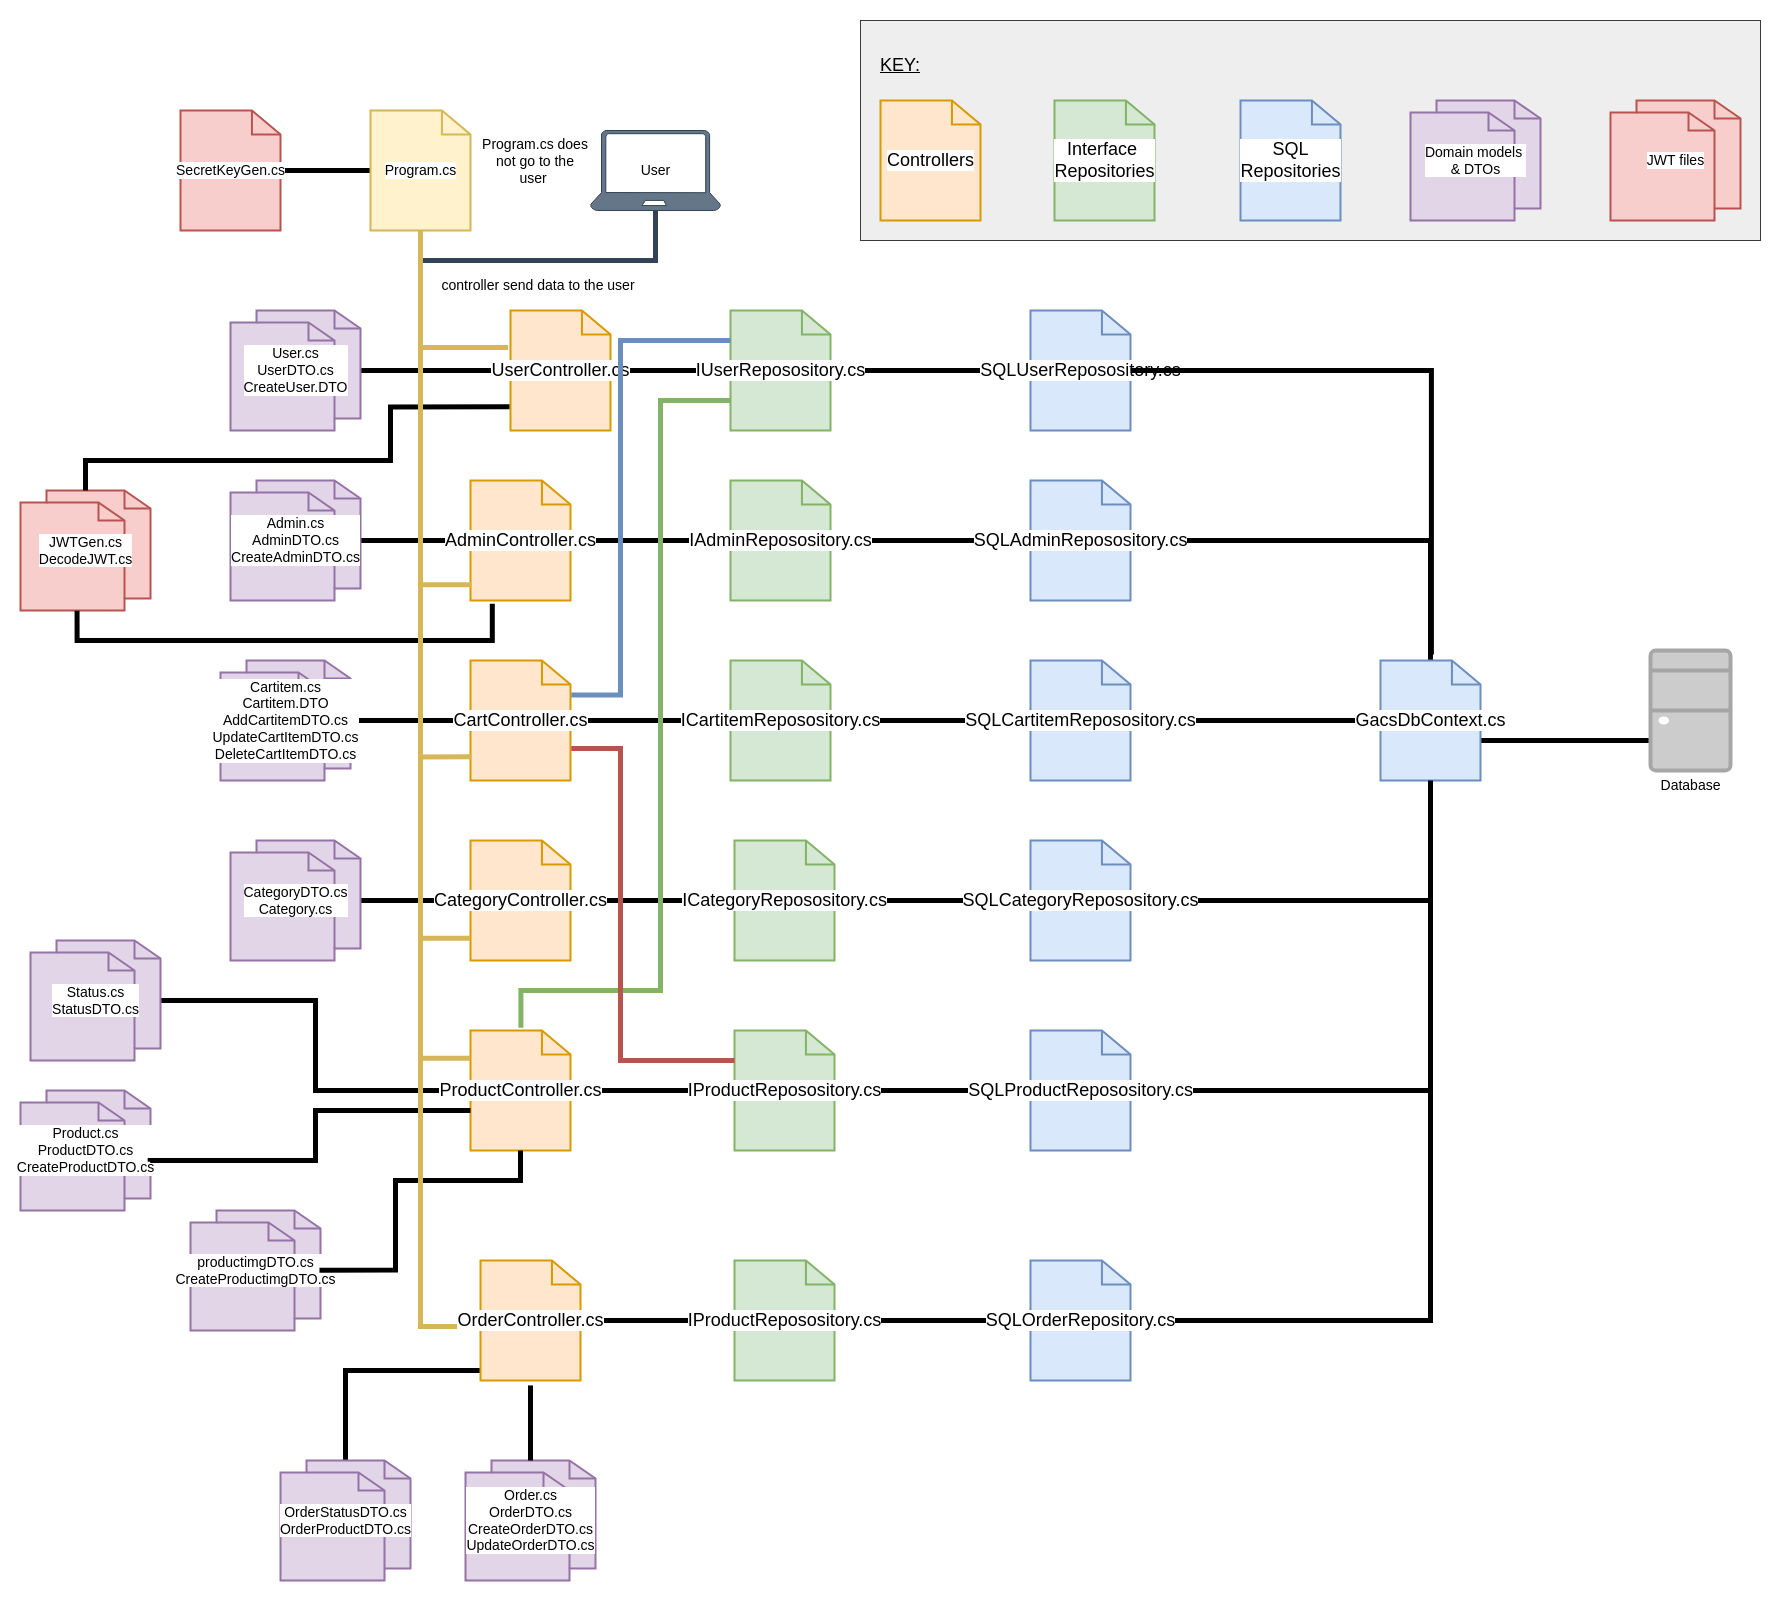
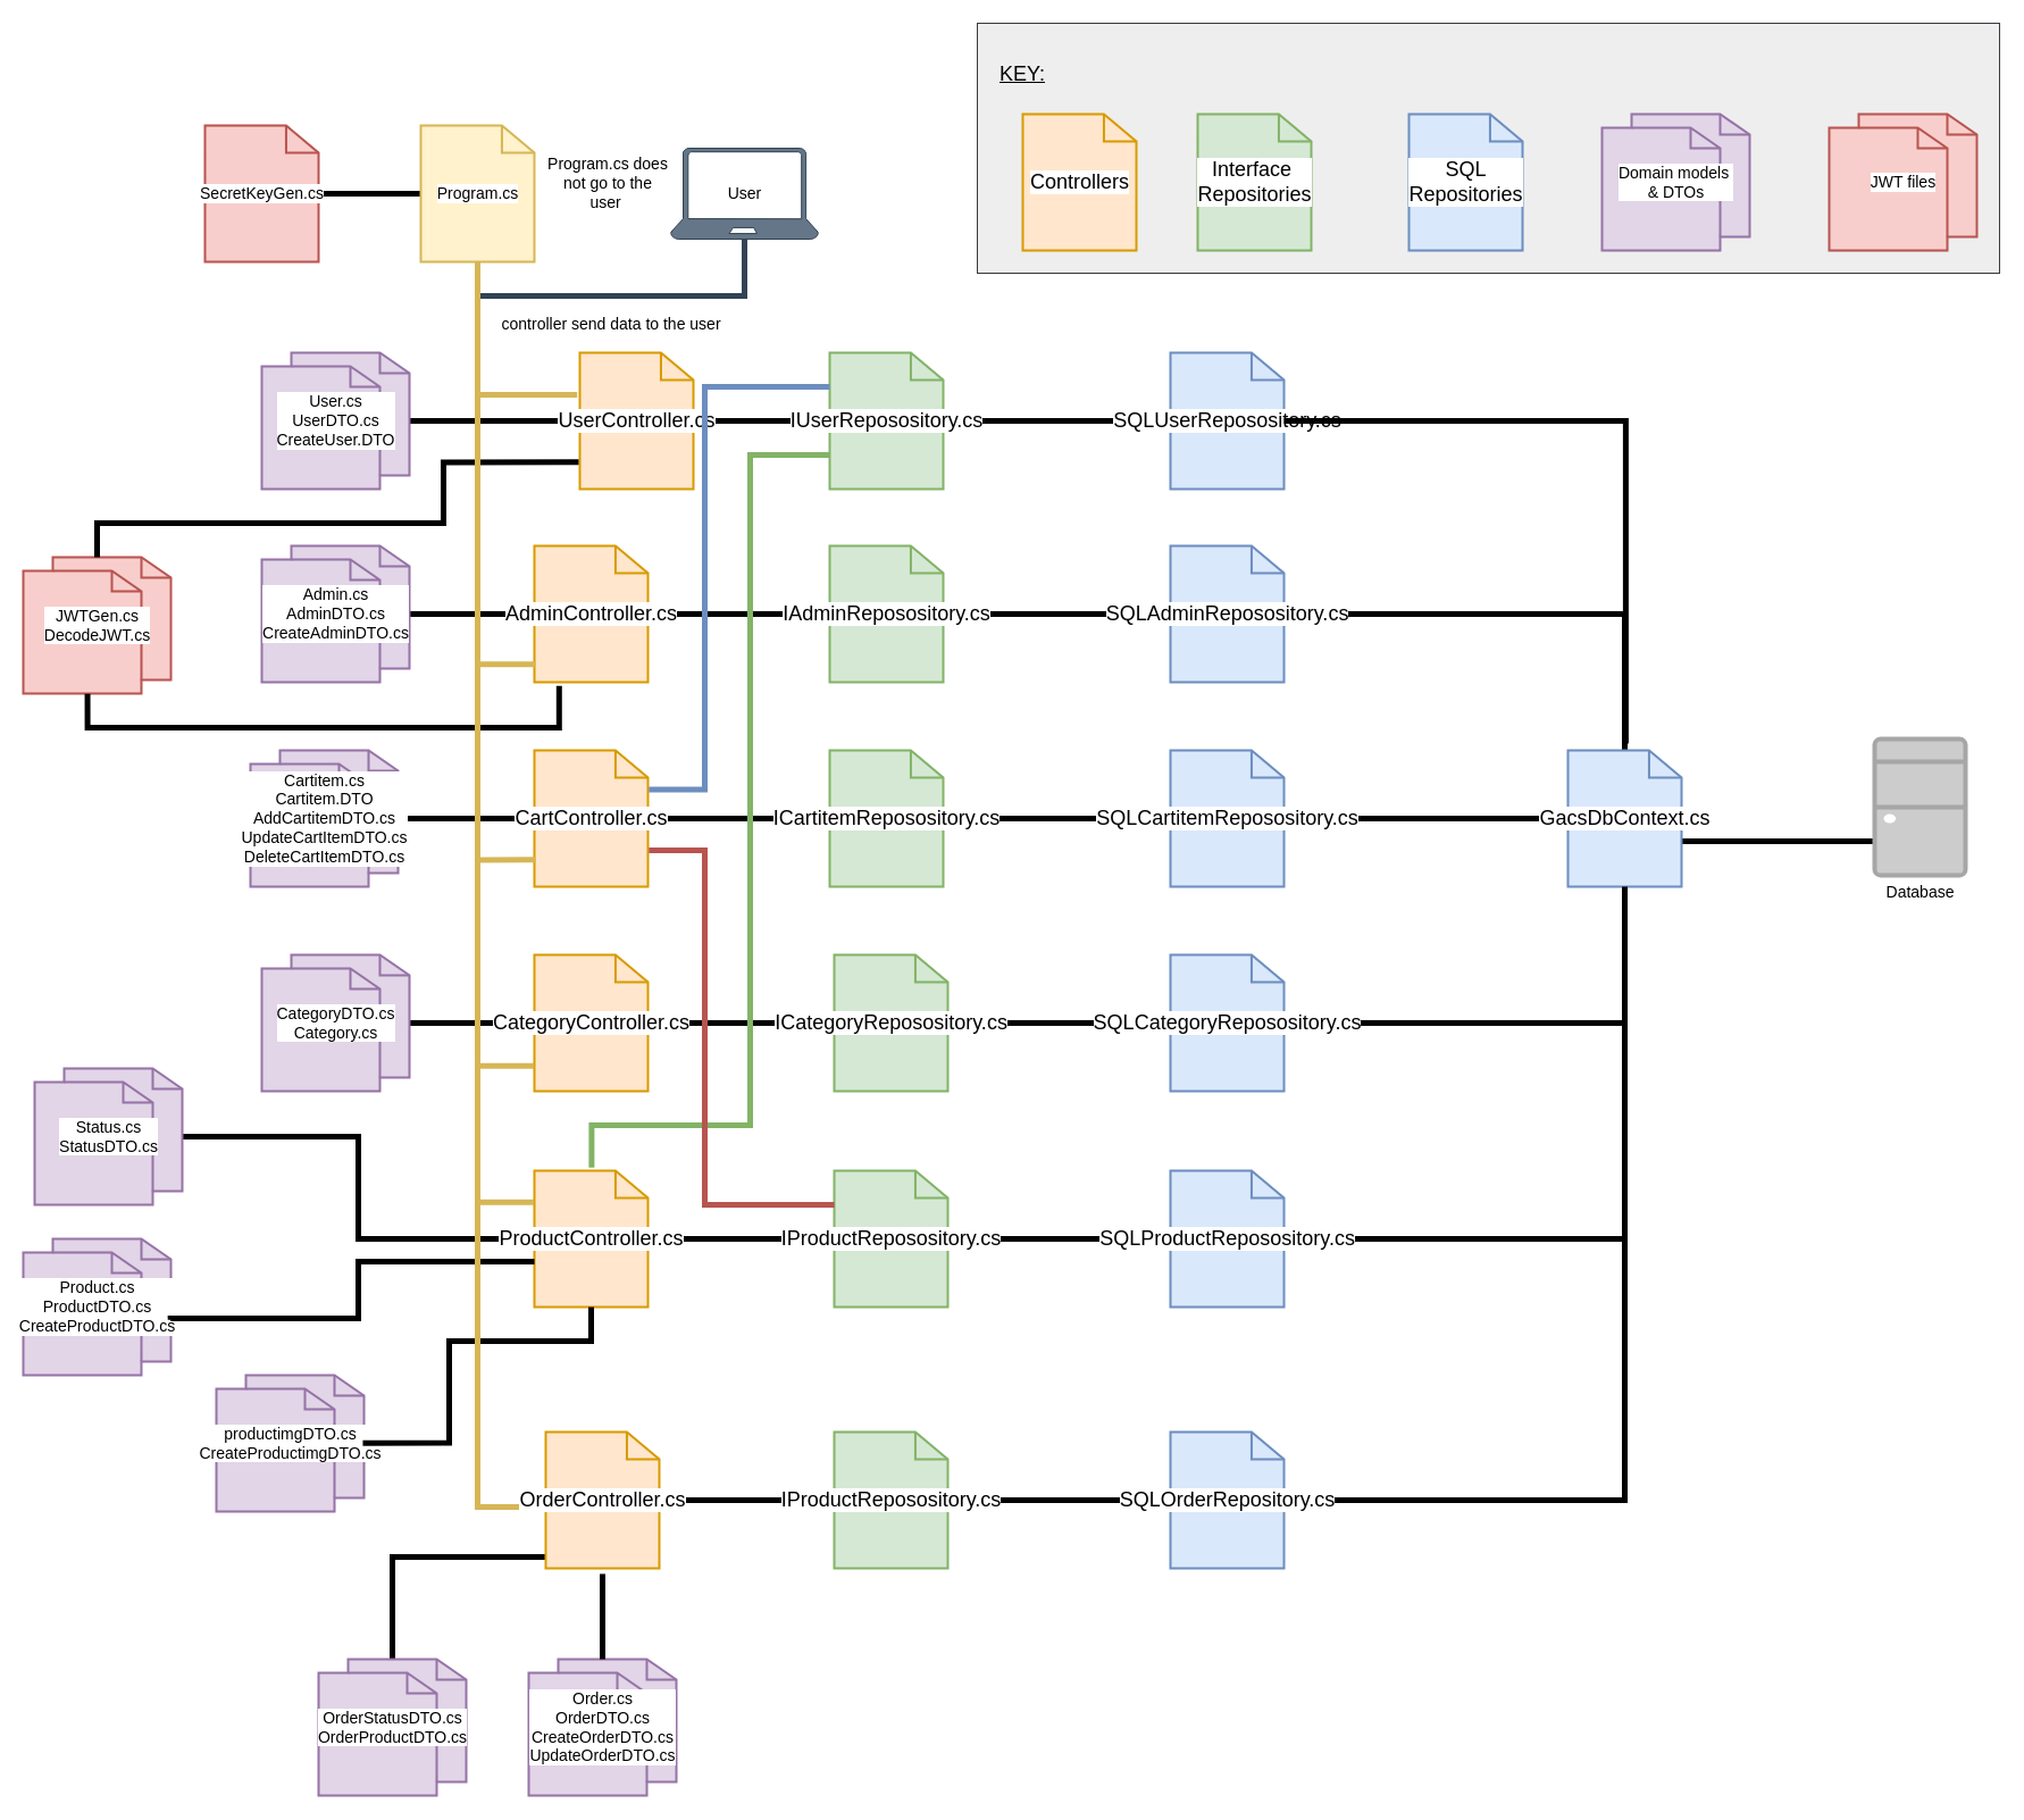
- <mxCell id="41" value="&lt;span style=&quot;font-size: 18px;&quot;&gt;Controllers&lt;/span&gt;" style="html=1;verticalLabelPosition=middle;align=center;labelBackgroundColor=#ffffff;verticalAlign=middle;strokeWidth=2;strokeColor=#d79b00;shadow=0;dashed=0;shape=mxgraph.ios7.icons.document;labelPosition=center;fillColor=#ffe6cc;" parent="1" vertex="1"><mxGeometry x="880" y="100" width="100" height="120" as="geometry" /></mxCell>
+ <mxCell id="41" value="&lt;span style=&quot;font-size: 18px;&quot;&gt;Controllers&lt;/span&gt;" style="html=1;verticalLabelPosition=middle;align=center;labelBackgroundColor=#ffffff;verticalAlign=middle;strokeWidth=2;strokeColor=#d79b00;shadow=0;dashed=0;shape=mxgraph.ios7.icons.document;labelPosition=center;fillColor=#ffe6cc;" parent="1" vertex="1"><mxGeometry x="900" y="100" width="100" height="120" as="geometry" /></mxCell>
